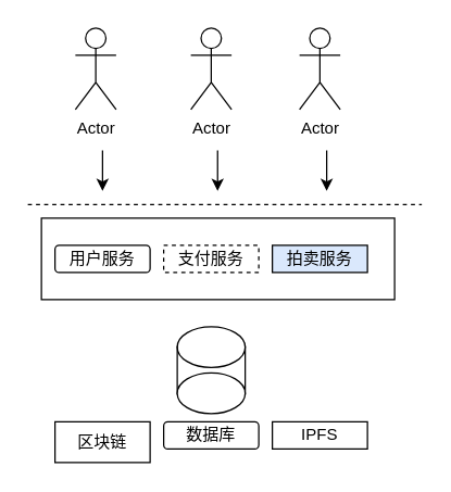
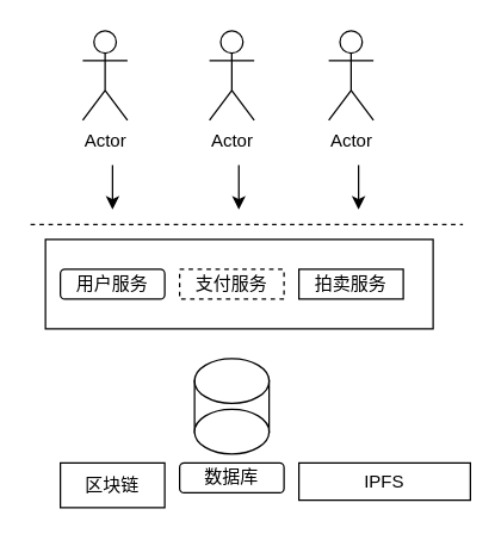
- <mxCell id="5" value="拍卖服务" style="rounded=0;whiteSpace=wrap;html=1;fillColor=#dae8fc;" vertex="1" parent="1"><mxGeometry x="200" y="180" width="70" height="20" as="geometry" /></mxCell>
+ <mxCell id="5" value="拍卖服务" style="rounded=0;whiteSpace=wrap;html=1;" vertex="1" parent="1"><mxGeometry x="200" y="180" width="70" height="20" as="geometry" /></mxCell>
- <mxCell id="15" value="IPFS" style="rounded=0;whiteSpace=wrap;html=1;" vertex="1" parent="1"><mxGeometry x="200" y="310" width="70" height="20" as="geometry" /></mxCell>
+ <mxCell id="15" value="IPFS" style="rounded=0;whiteSpace=wrap;html=1;" vertex="1" parent="1"><mxGeometry x="200" y="310" width="115" height="25" as="geometry" /></mxCell>
